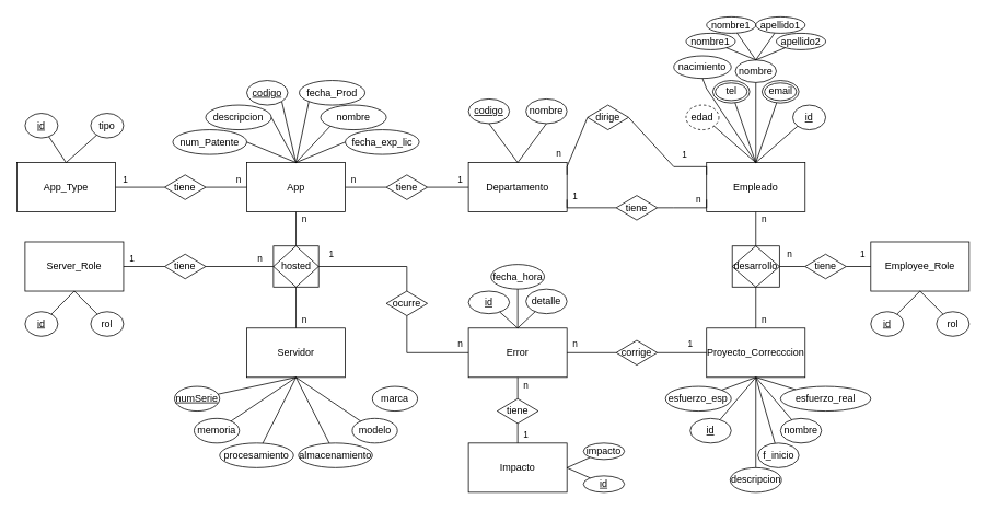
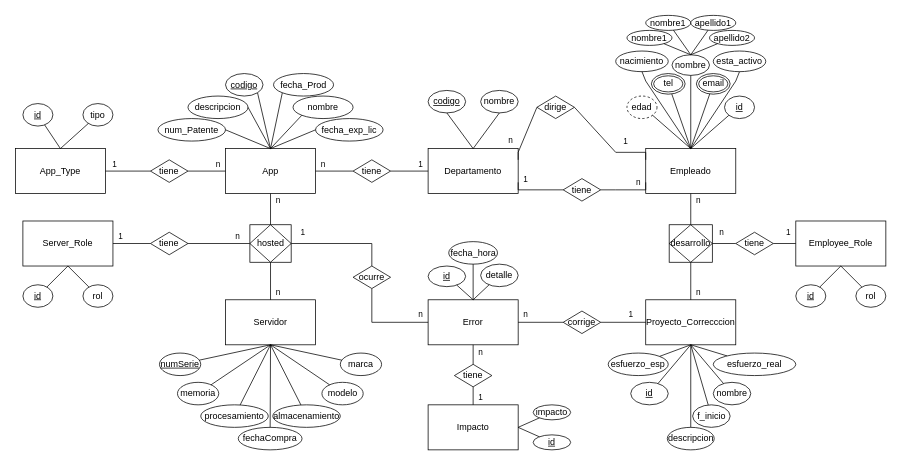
+ <mxCell id="89" value="esta_activo" style="ellipse;whiteSpace=wrap;html=1;align=center;fontStyle=0" parent="1" vertex="1"><mxGeometry x="950" y="67.5" width="70" height="27.5" as="geometry" /></mxCell>
+ <mxCell id="101" value="" style="endArrow=none;html=1;rounded=0;exitX=0.5;exitY=0;exitDx=0;exitDy=0;entryX=0.5;entryY=1;entryDx=0;entryDy=0;" parent="1" source="7" target="89" edge="1"><mxGeometry relative="1" as="geometry"><mxPoint x="930" y="207.5" as="sourcePoint" /><mxPoint x="865" y="105" as="targetPoint" /><Array as="points"><mxPoint x="980" y="107.5" /></Array></mxGeometry></mxCell>
+ <mxCell id="54" value="" style="endArrow=none;html=1;rounded=0;exitX=0.5;exitY=1;exitDx=0;exitDy=0;" parent="1" source="4" target="14" edge="1"><mxGeometry relative="1" as="geometry"><mxPoint x="370" y="469" as="sourcePoint" /><mxPoint x="275.096" y="489.515" as="targetPoint" /></mxGeometry></mxCell>
+ <mxCell id="48" value="" style="endArrow=none;html=1;rounded=0;entryX=0.5;entryY=1;entryDx=0;entryDy=0;exitX=0.5;exitY=0;exitDx=0;exitDy=0;" parent="1" source="17" target="4" edge="1"><mxGeometry relative="1" as="geometry"><mxPoint x="520" y="399" as="sourcePoint" /><mxPoint x="640" y="409" as="targetPoint" /></mxGeometry></mxCell>
+ <mxCell id="17" value="fechaCompra" style="ellipse;whiteSpace=wrap;html=1;align=center;fontStyle=0;flipH=1;" parent="1" vertex="1"><mxGeometry x="317" y="569" width="85" height="30" as="geometry" /></mxCell>
